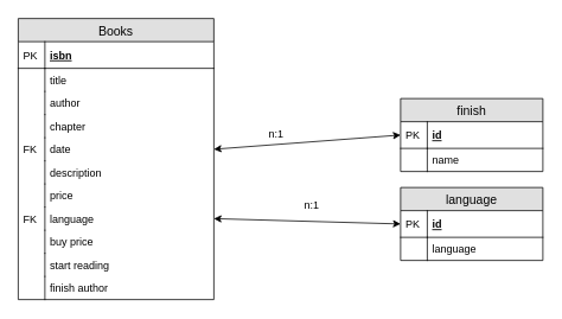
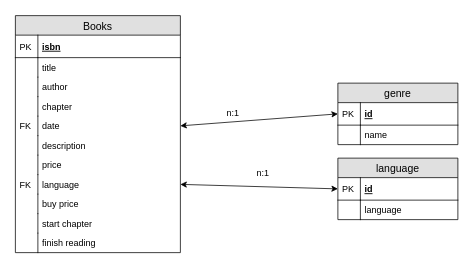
- <mxCell id="25" value="finish" style="swimlane;fontStyle=0;childLayout=stackLayout;horizontal=1;startSize=26;fillColor=#e0e0e0;horizontalStack=0;resizeParent=1;resizeParentMax=0;resizeLast=0;collapsible=1;marginBottom=0;swimlaneFillColor=#ffffff;align=center;fontSize=14;" vertex="1" parent="1"><mxGeometry x="450" y="110" width="160" height="82" as="geometry" /></mxCell>
+ <mxCell id="25" value="genre" style="swimlane;fontStyle=0;childLayout=stackLayout;horizontal=1;startSize=26;fillColor=#e0e0e0;horizontalStack=0;resizeParent=1;resizeParentMax=0;resizeLast=0;collapsible=1;marginBottom=0;swimlaneFillColor=#ffffff;align=center;fontSize=14;" vertex="1" parent="1"><mxGeometry x="450" y="110" width="160" height="82" as="geometry" /></mxCell>
- <mxCell id="21" value="start reading" style="shape=partialRectangle;top=0;left=0;right=0;bottom=0;align=left;verticalAlign=top;fillColor=none;spacingLeft=34;spacingRight=4;overflow=hidden;rotatable=0;points=[[0,0.5],[1,0.5]];portConstraint=eastwest;dropTarget=0;fontSize=12;" vertex="1" parent="2"><mxGeometry y="264" width="220" height="26" as="geometry" /></mxCell>
+ <mxCell id="21" value="start chapter" style="shape=partialRectangle;top=0;left=0;right=0;bottom=0;align=left;verticalAlign=top;fillColor=none;spacingLeft=34;spacingRight=4;overflow=hidden;rotatable=0;points=[[0,0.5],[1,0.5]];portConstraint=eastwest;dropTarget=0;fontSize=12;" vertex="1" parent="2"><mxGeometry y="264" width="220" height="26" as="geometry" /></mxCell>
- <mxCell id="23" value="finish author&#10;" style="shape=partialRectangle;top=0;left=0;right=0;bottom=0;align=left;verticalAlign=top;fillColor=none;spacingLeft=34;spacingRight=4;overflow=hidden;rotatable=0;points=[[0,0.5],[1,0.5]];portConstraint=eastwest;dropTarget=0;fontSize=12;" vertex="1" parent="2"><mxGeometry y="290" width="220" height="26" as="geometry" /></mxCell>
+ <mxCell id="23" value="finish reading&#10;" style="shape=partialRectangle;top=0;left=0;right=0;bottom=0;align=left;verticalAlign=top;fillColor=none;spacingLeft=34;spacingRight=4;overflow=hidden;rotatable=0;points=[[0,0.5],[1,0.5]];portConstraint=eastwest;dropTarget=0;fontSize=12;" vertex="1" parent="2"><mxGeometry y="290" width="220" height="26" as="geometry" /></mxCell>
